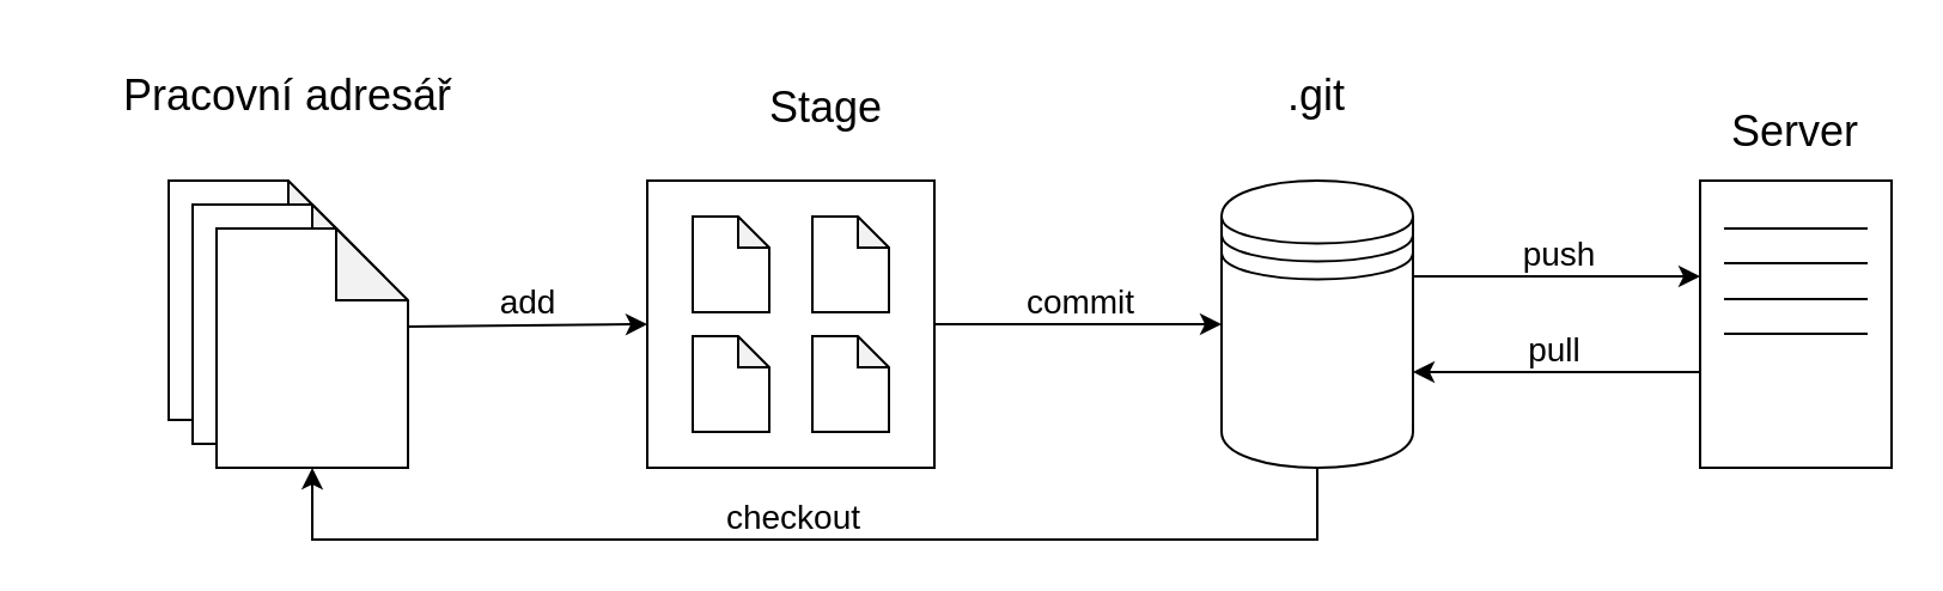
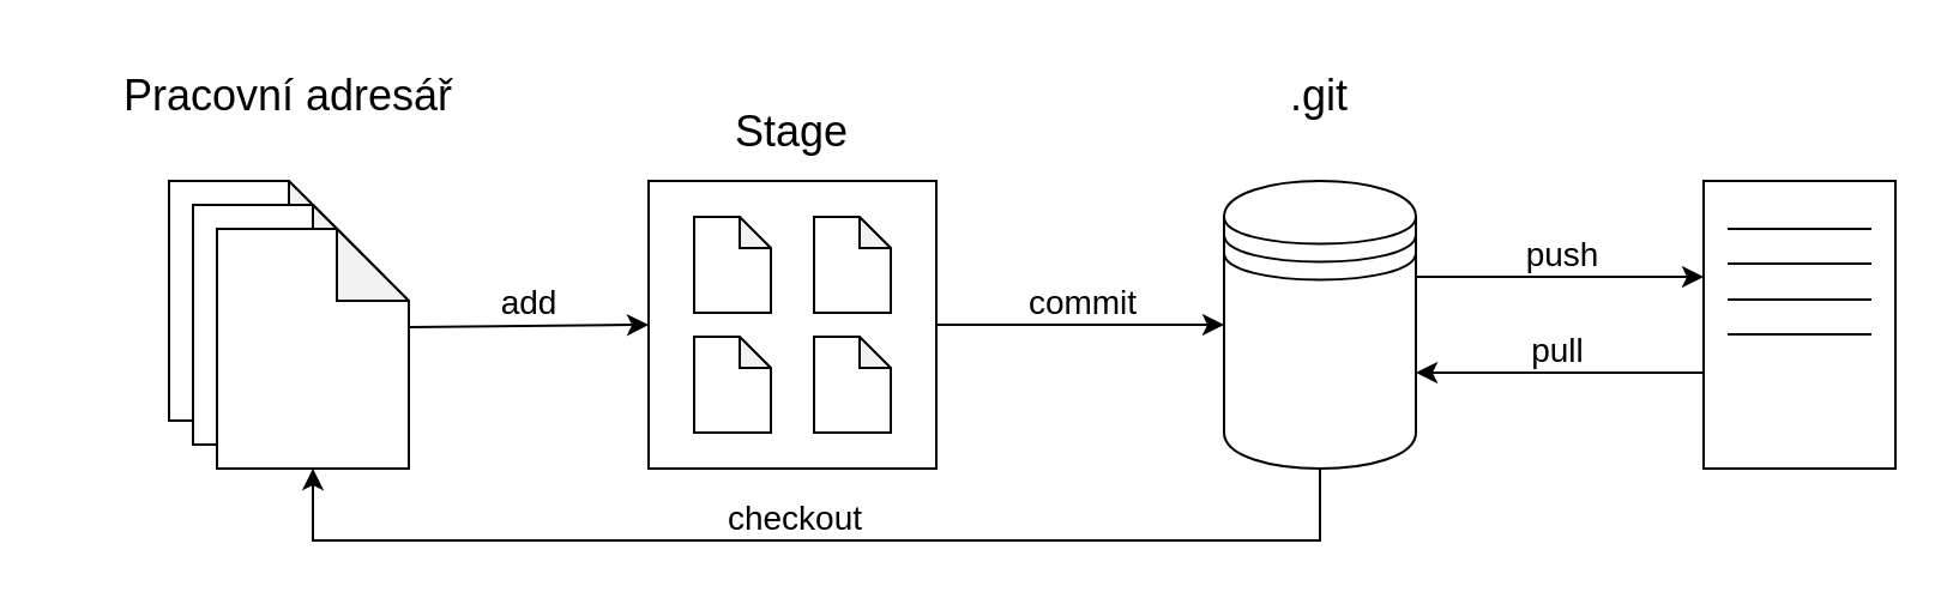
- <mxCell id="13" value="&lt;font style=&quot;font-size: 18px&quot;&gt;Stage&lt;/font&gt;" style="text;html=1;strokeColor=none;fillColor=none;align=center;verticalAlign=middle;whiteSpace=wrap;rounded=0;" vertex="1" parent="1"><mxGeometry x="285" y="25" width="120" height="40" as="geometry" /></mxCell>
+ <mxCell id="13" value="&lt;font style=&quot;font-size: 18px&quot;&gt;Stage&lt;/font&gt;" style="text;html=1;strokeColor=none;fillColor=none;align=center;verticalAlign=middle;whiteSpace=wrap;rounded=0;" vertex="1" parent="1"><mxGeometry x="270" y="35" width="120" height="40" as="geometry" /></mxCell>
- <mxCell id="21" value="&lt;font style=&quot;font-size: 18px&quot;&gt;Server&lt;/font&gt;" style="text;html=1;strokeColor=none;fillColor=none;align=center;verticalAlign=middle;whiteSpace=wrap;rounded=0;" vertex="1" parent="1"><mxGeometry x="710" y="35" width="80" height="40" as="geometry" /></mxCell>
